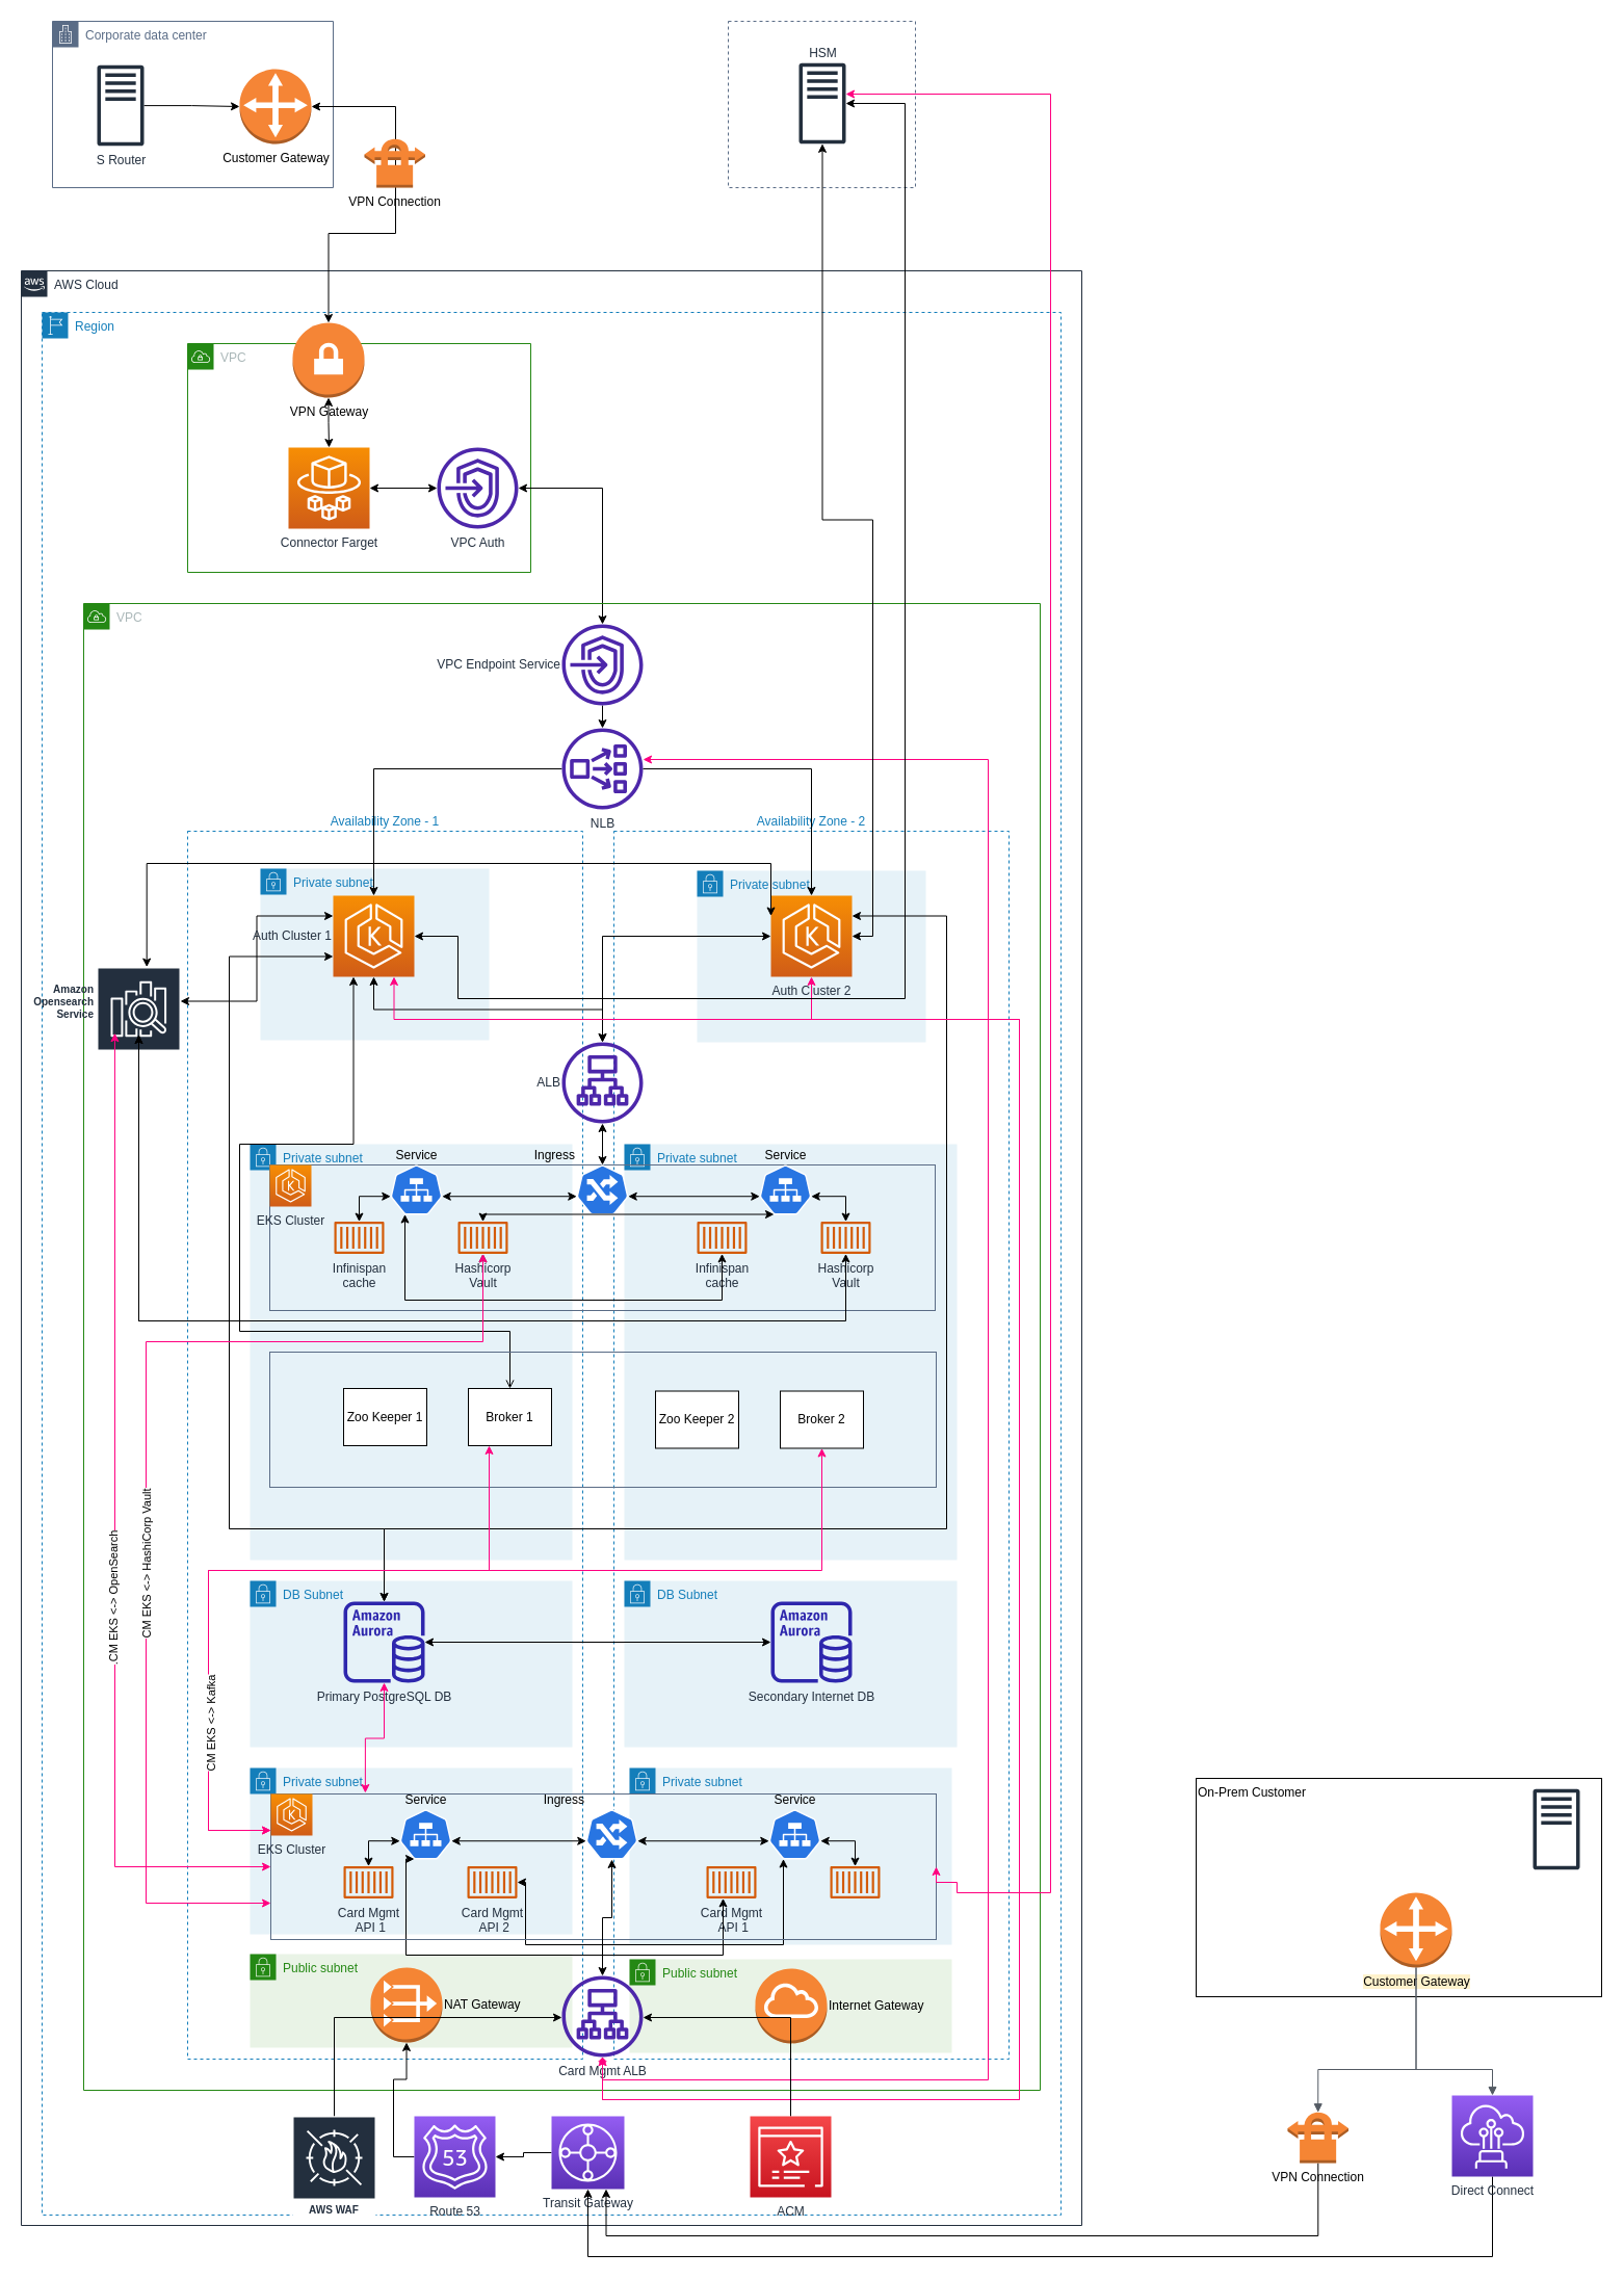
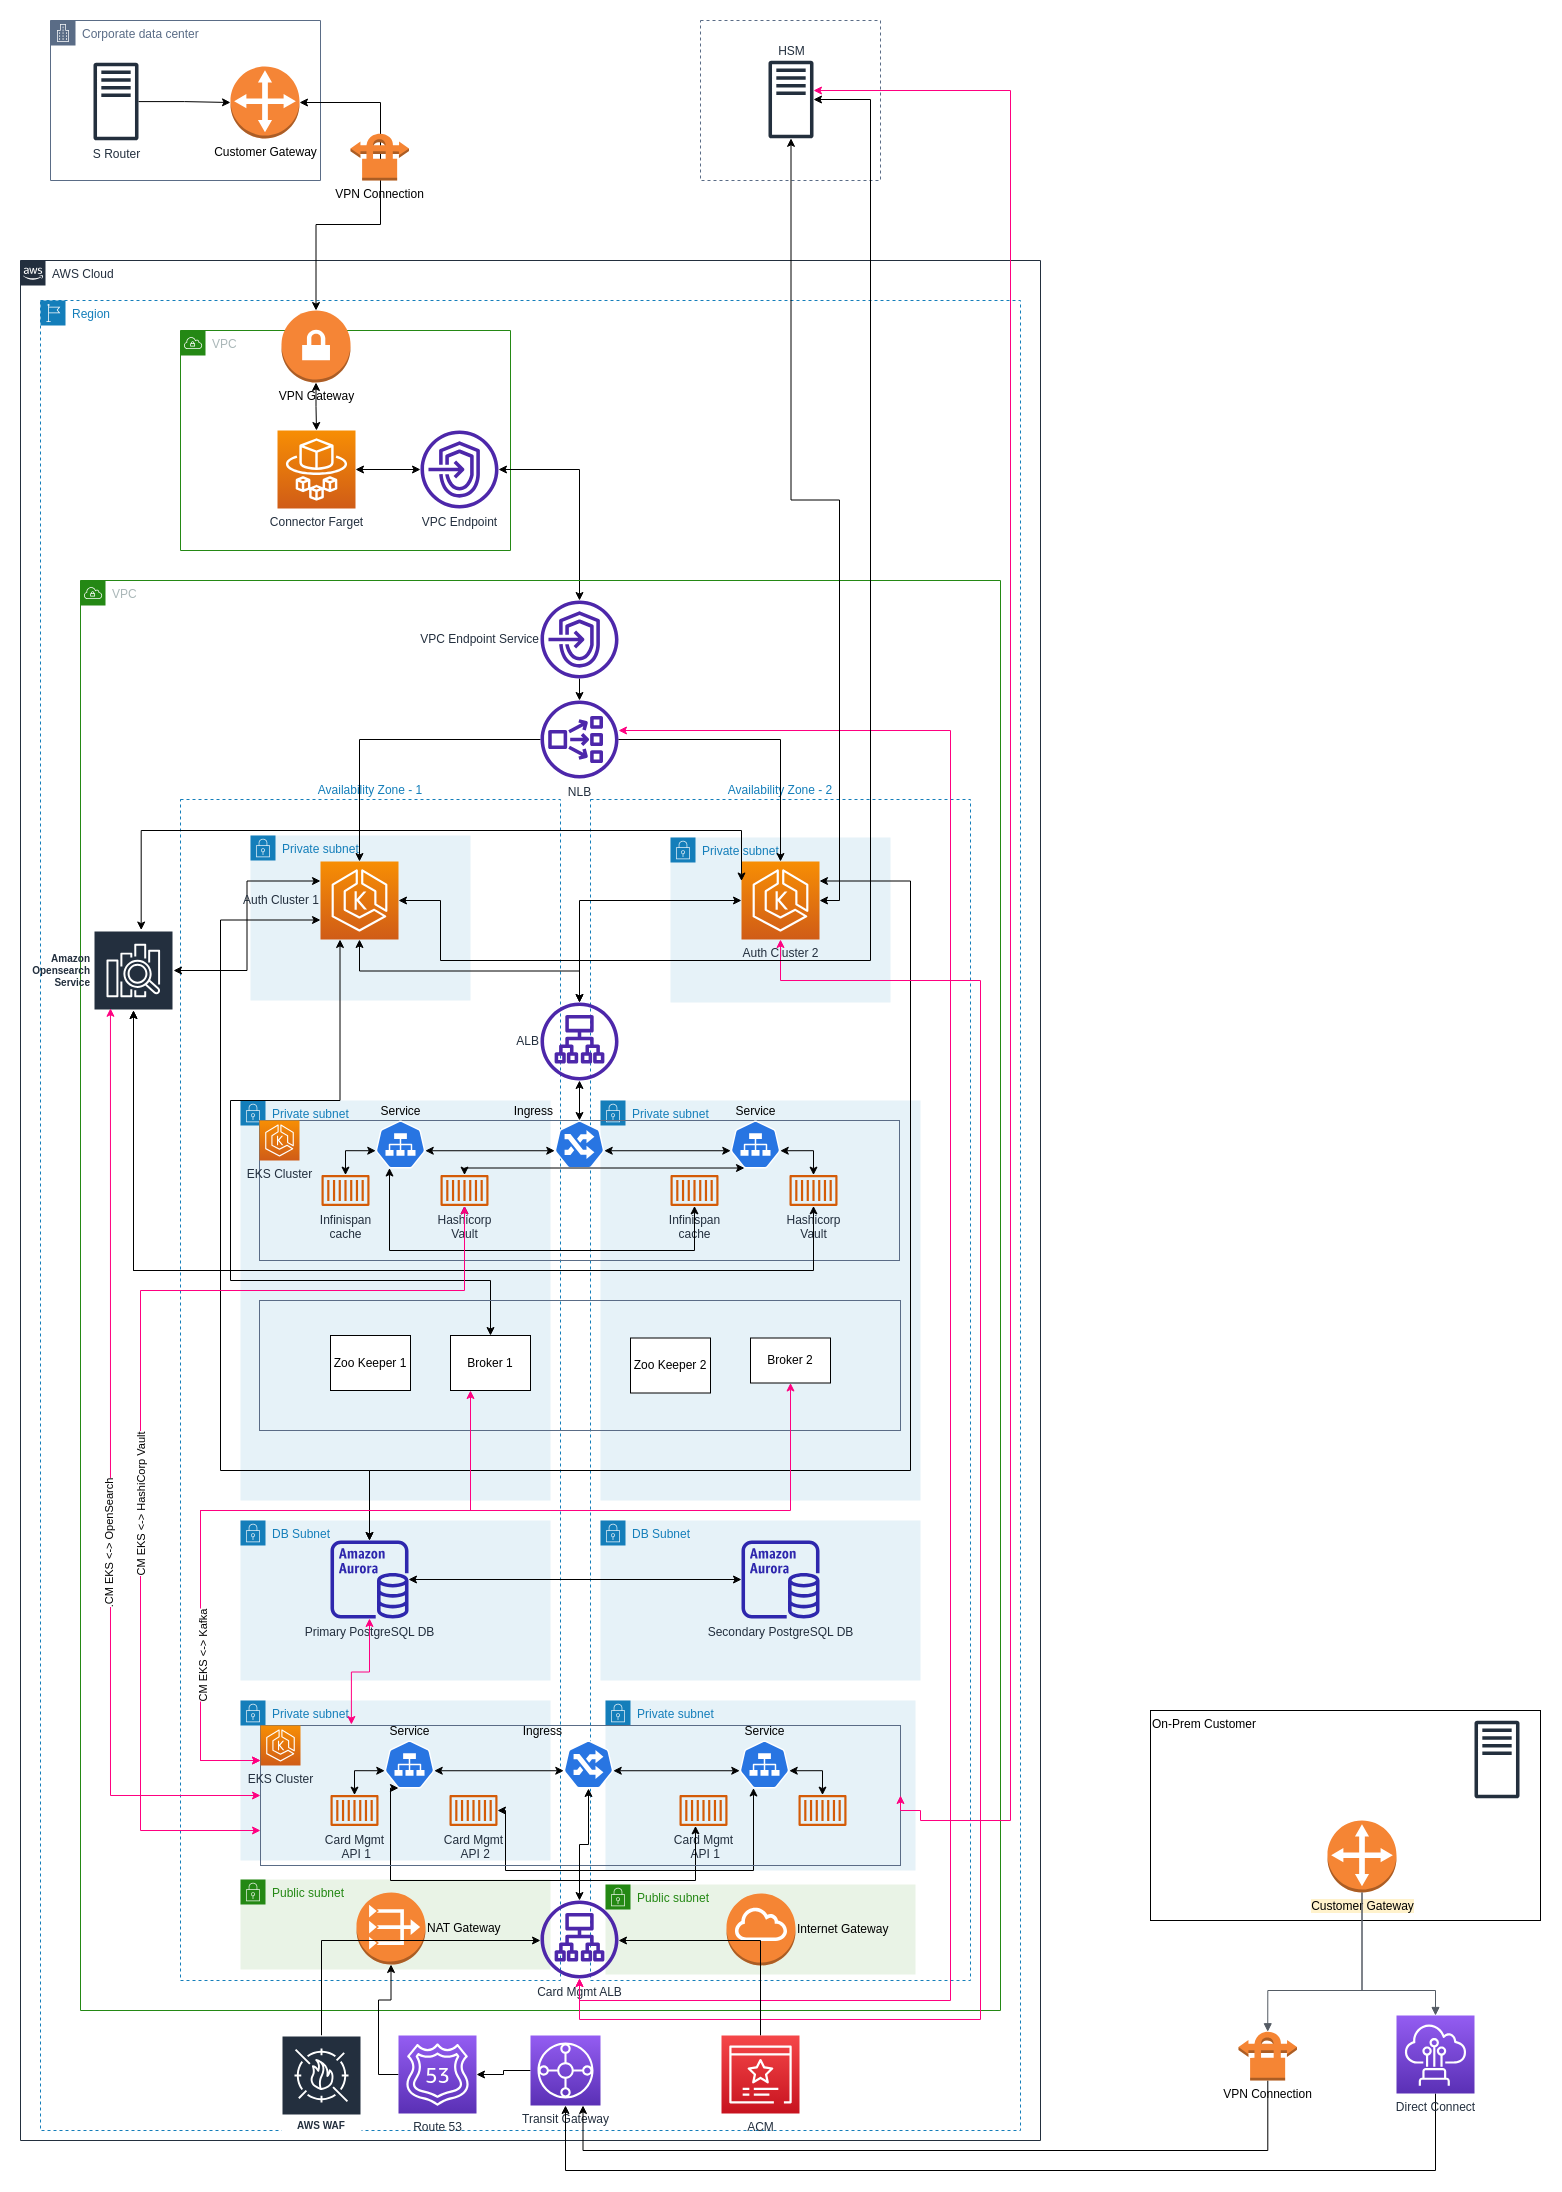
- <mxCell id="8" value="VPC Auth" style="sketch=0;outlineConnect=0;fontColor=#232F3E;gradientColor=none;fillColor=#4D27AA;strokeColor=none;dashed=0;verticalLabelPosition=bottom;verticalAlign=top;align=center;html=1;fontSize=12;fontStyle=0;aspect=fixed;pointerEvents=1;shape=mxgraph.aws4.endpoints;" parent="5" vertex="1"><mxGeometry x="240" y="100" width="78" height="78" as="geometry" /></mxCell>
+ <mxCell id="8" value="VPC Endpoint" style="sketch=0;outlineConnect=0;fontColor=#232F3E;gradientColor=none;fillColor=#4D27AA;strokeColor=none;dashed=0;verticalLabelPosition=bottom;verticalAlign=top;align=center;html=1;fontSize=12;fontStyle=0;aspect=fixed;pointerEvents=1;shape=mxgraph.aws4.endpoints;" parent="5" vertex="1"><mxGeometry x="240" y="100" width="78" height="78" as="geometry" /></mxCell>
- <mxCell id="47" value="Amazon Opensearch Service" style="sketch=0;outlineConnect=0;fontColor=#232F3E;gradientColor=none;strokeColor=#ffffff;fillColor=#232F3E;dashed=0;verticalLabelPosition=middle;verticalAlign=middle;align=right;html=1;whiteSpace=wrap;fontSize=10;fontStyle=1;spacing=3;shape=mxgraph.aws4.productIcon;prIcon=mxgraph.aws4.elasticsearch_service;labelPosition=left;" parent="12" vertex="1"><mxGeometry x="13" y="350" width="80" height="65" as="geometry" /></mxCell>
+ <mxCell id="47" value="Amazon Opensearch Service" style="sketch=0;outlineConnect=0;fontColor=#232F3E;gradientColor=none;strokeColor=#ffffff;fillColor=#232F3E;dashed=0;verticalLabelPosition=middle;verticalAlign=middle;align=right;html=1;whiteSpace=wrap;fontSize=10;fontStyle=1;spacing=3;shape=mxgraph.aws4.productIcon;prIcon=mxgraph.aws4.elasticsearch_service;labelPosition=left;" parent="12" vertex="1"><mxGeometry x="13" y="350" width="80" height="80" as="geometry" /></mxCell>
- <mxCell id="95" style="edgeStyle=orthogonalEdgeStyle;rounded=0;orthogonalLoop=1;jettySize=auto;html=1;exitX=0.5;exitY=1;exitDx=0;exitDy=0;exitPerimeter=0;startArrow=classic;startFill=1;strokeColor=#FF0080;endArrow=diamond;" parent="4" source="78" target="94" edge="1"><mxGeometry relative="1" as="geometry"><Array as="points"><mxPoint x="740" y="680" /><mxPoint x="940" y="680" /><mxPoint x="940" y="1719" /></Array></mxGeometry></mxCell>
+ <mxCell id="95" style="edgeStyle=orthogonalEdgeStyle;rounded=0;orthogonalLoop=1;jettySize=auto;html=1;exitX=0.5;exitY=1;exitDx=0;exitDy=0;exitPerimeter=0;startArrow=classic;startFill=1;strokeColor=#FF0080;" parent="4" source="78" target="94" edge="1"><mxGeometry relative="1" as="geometry"><Array as="points"><mxPoint x="740" y="680" /><mxPoint x="940" y="680" /><mxPoint x="940" y="1719" /></Array></mxGeometry></mxCell>
- <mxCell id="97" style="edgeStyle=orthogonalEdgeStyle;rounded=0;orthogonalLoop=1;jettySize=auto;html=1;exitX=0.75;exitY=1;exitDx=0;exitDy=0;exitPerimeter=0;startArrow=classic;startFill=1;strokeColor=#FF0080;" parent="4" source="44" target="94" edge="1"><mxGeometry relative="1" as="geometry"><Array as="points"><mxPoint x="339" y="680" /><mxPoint x="940" y="680" /><mxPoint x="940" y="1719" /></Array></mxGeometry></mxCell>
- <mxCell id="41" style="edgeStyle=orthogonalEdgeStyle;rounded=0;orthogonalLoop=1;jettySize=auto;html=1;exitX=0.25;exitY=1;exitDx=0;exitDy=0;exitPerimeter=0;entryX=0.5;entryY=0;entryDx=0;entryDy=0;startArrow=classic;startFill=1;endArrow=open;" parent="12" source="44" target="69" edge="1"><mxGeometry relative="1" as="geometry"><Array as="points"><mxPoint x="260" y="520" /><mxPoint x="150" y="520" /><mxPoint x="150" y="700" /><mxPoint x="410" y="700" /></Array></mxGeometry></mxCell>
+ <mxCell id="41" style="edgeStyle=orthogonalEdgeStyle;rounded=0;orthogonalLoop=1;jettySize=auto;html=1;exitX=0.25;exitY=1;exitDx=0;exitDy=0;exitPerimeter=0;entryX=0.5;entryY=0;entryDx=0;entryDy=0;startArrow=classic;startFill=1;" parent="12" source="44" target="69" edge="1"><mxGeometry relative="1" as="geometry"><Array as="points"><mxPoint x="260" y="520" /><mxPoint x="150" y="520" /><mxPoint x="150" y="700" /><mxPoint x="410" y="700" /></Array></mxGeometry></mxCell>
- <mxCell id="71" value="Broker 2" style="whiteSpace=wrap;html=1;" parent="12" vertex="1"><mxGeometry x="670" y="757.5" width="80" height="55" as="geometry" /></mxCell>
+ <mxCell id="71" value="Broker 2" style="whiteSpace=wrap;html=1;" parent="12" vertex="1"><mxGeometry x="670" y="757.5" width="80" height="45" as="geometry" /></mxCell>
- <mxCell id="74" value="Secondary Internet DB" style="sketch=0;outlineConnect=0;fontColor=#232F3E;gradientColor=none;fillColor=#2E27AD;strokeColor=none;dashed=0;verticalLabelPosition=bottom;verticalAlign=top;align=center;html=1;fontSize=12;fontStyle=0;aspect=fixed;pointerEvents=1;shape=mxgraph.aws4.aurora_instance;" parent="12" vertex="1"><mxGeometry x="661" y="960" width="78" height="78" as="geometry" /></mxCell>
+ <mxCell id="74" value="Secondary PostgreSQL DB" style="sketch=0;outlineConnect=0;fontColor=#232F3E;gradientColor=none;fillColor=#2E27AD;strokeColor=none;dashed=0;verticalLabelPosition=bottom;verticalAlign=top;align=center;html=1;fontSize=12;fontStyle=0;aspect=fixed;pointerEvents=1;shape=mxgraph.aws4.aurora_instance;" parent="12" vertex="1"><mxGeometry x="661" y="960" width="78" height="78" as="geometry" /></mxCell>
